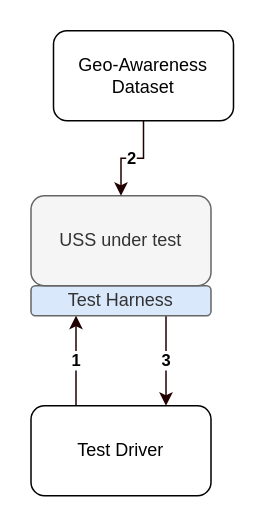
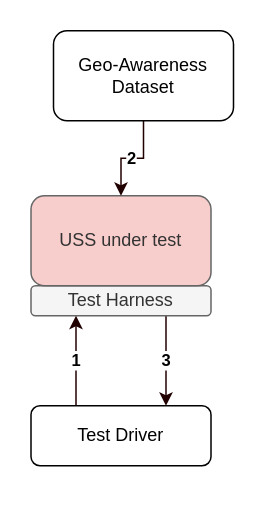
- <mxCell id="4" value="USS under test" style="rounded=1;whiteSpace=wrap;html=1;align=center;fillColor=#f5f5f5;strokeColor=#666666;fontColor=#333333;" vertex="1" parent="1"><mxGeometry x="20" y="130" width="120" height="60" as="geometry" /></mxCell>
+ <mxCell id="4" value="USS under test" style="rounded=1;whiteSpace=wrap;html=1;align=center;fillColor=#f8cecc;strokeColor=#666666;fontColor=#333333;" vertex="1" parent="1"><mxGeometry x="20" y="130" width="120" height="60" as="geometry" /></mxCell>
- <mxCell id="3" value="Test Harness" style="rounded=1;whiteSpace=wrap;html=1;align=center;fillColor=#dae8fc;strokeColor=#666666;fontColor=#333333;" vertex="1" parent="1"><mxGeometry x="20" y="190" width="120" height="20" as="geometry" /></mxCell>
+ <mxCell id="3" value="Test Harness" style="rounded=1;whiteSpace=wrap;html=1;align=center;fillColor=#f5f5f5;strokeColor=#666666;fontColor=#333333;" vertex="1" parent="1"><mxGeometry x="20" y="190" width="120" height="20" as="geometry" /></mxCell>
- <mxCell id="6" value="Test Driver" style="rounded=1;whiteSpace=wrap;html=1;align=center;" vertex="1" parent="1"><mxGeometry x="20" y="270" width="120" height="60" as="geometry" /></mxCell>
+ <mxCell id="6" value="Test Driver" style="rounded=1;whiteSpace=wrap;html=1;align=center;" vertex="1" parent="1"><mxGeometry x="20" y="270" width="120" height="40" as="geometry" /></mxCell>
